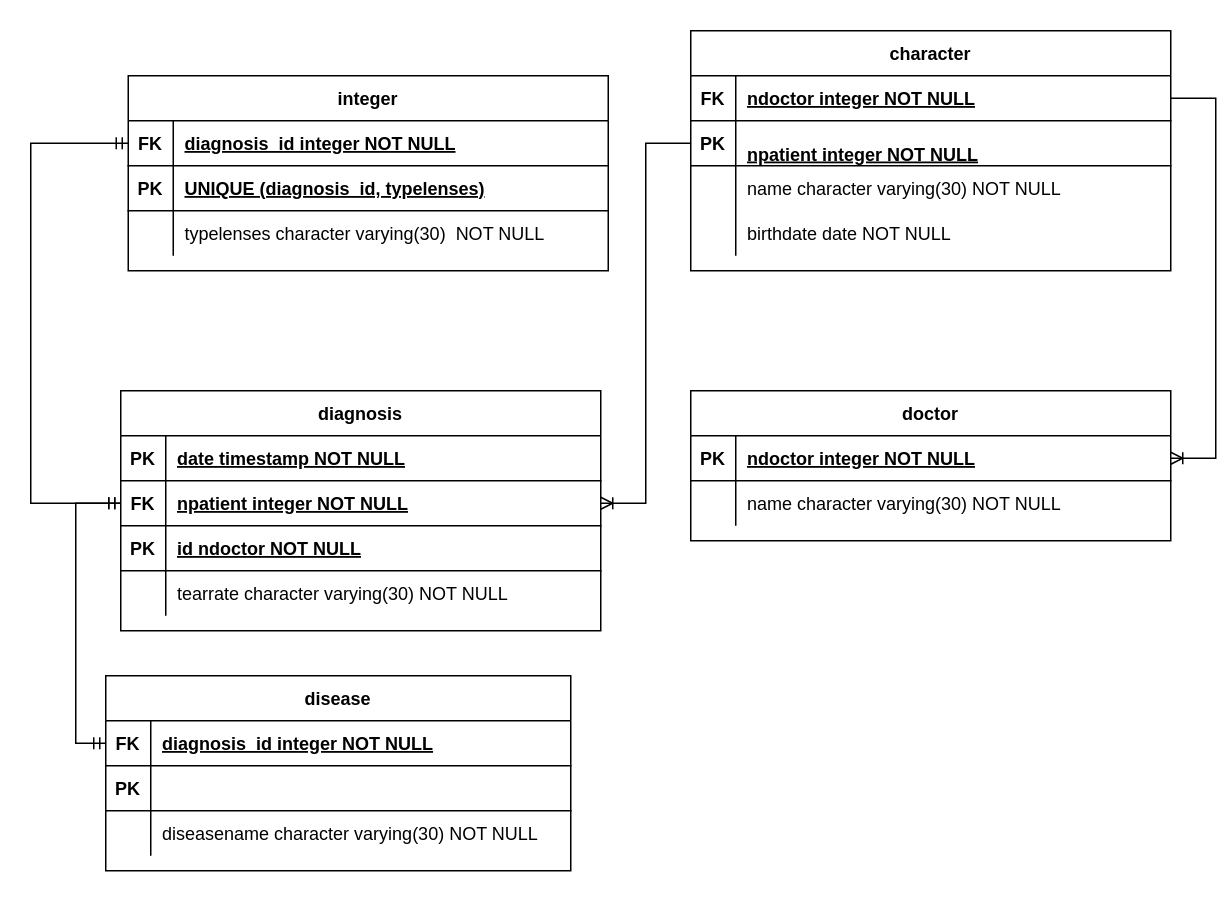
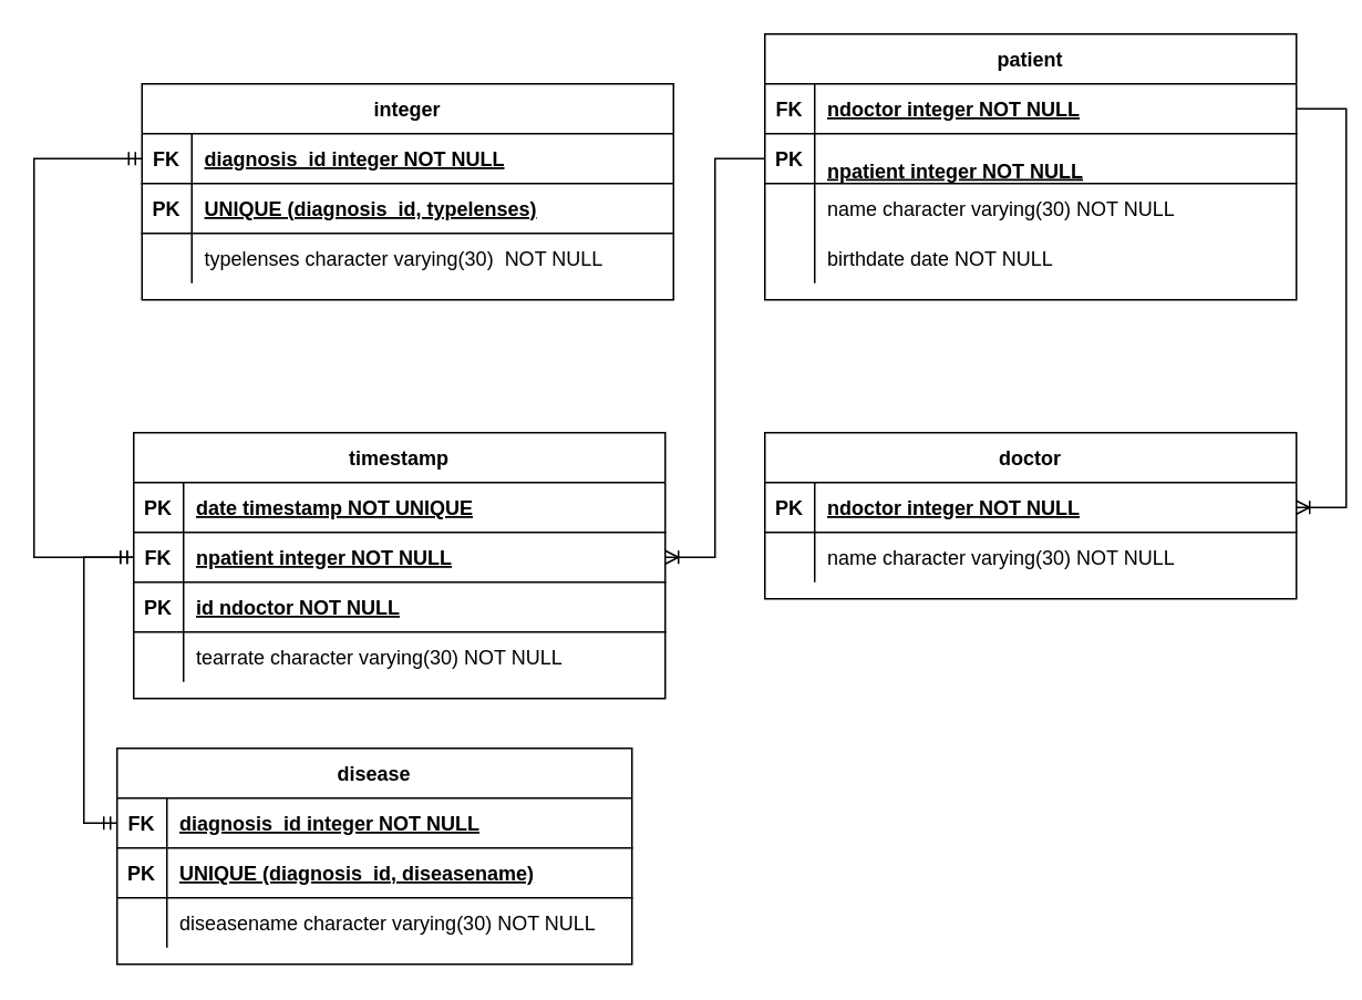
- <mxCell id="42" value="character" style="shape=table;startSize=30;container=1;collapsible=1;childLayout=tableLayout;fixedRows=1;rowLines=0;fontStyle=1;align=center;resizeLast=1;" parent="1" vertex="1"><mxGeometry x="460" y="20" width="320" height="160" as="geometry" /></mxCell>
+ <mxCell id="42" value="patient" style="shape=table;startSize=30;container=1;collapsible=1;childLayout=tableLayout;fixedRows=1;rowLines=0;fontStyle=1;align=center;resizeLast=1;" parent="1" vertex="1"><mxGeometry x="460" y="20" width="320" height="160" as="geometry" /></mxCell>
- <mxCell id="2" value="diagnosis" style="shape=table;startSize=30;container=1;collapsible=1;childLayout=tableLayout;fixedRows=1;rowLines=0;fontStyle=1;align=center;resizeLast=1;" parent="1" vertex="1"><mxGeometry x="80" y="260" width="320" height="160" as="geometry" /></mxCell>
+ <mxCell id="2" value="timestamp" style="shape=table;startSize=30;container=1;collapsible=1;childLayout=tableLayout;fixedRows=1;rowLines=0;fontStyle=1;align=center;resizeLast=1;" parent="1" vertex="1"><mxGeometry x="80" y="260" width="320" height="160" as="geometry" /></mxCell>
- <mxCell id="5" value="date timestamp NOT NULL" style="shape=partialRectangle;overflow=hidden;connectable=0;fillColor=none;top=0;left=0;bottom=0;right=0;align=left;spacingLeft=6;fontStyle=5;" parent="3" vertex="1"><mxGeometry x="30" width="290" height="30" as="geometry"><mxRectangle width="290" height="30" as="alternateBounds" /></mxGeometry></mxCell>
+ <mxCell id="5" value="date timestamp NOT UNIQUE" style="shape=partialRectangle;overflow=hidden;connectable=0;fillColor=none;top=0;left=0;bottom=0;right=0;align=left;spacingLeft=6;fontStyle=5;" parent="3" vertex="1"><mxGeometry x="30" width="290" height="30" as="geometry"><mxRectangle width="290" height="30" as="alternateBounds" /></mxGeometry></mxCell>
+ <mxCell id="21" value="UNIQUE (diagnosis_id, diseasename)" style="shape=partialRectangle;overflow=hidden;connectable=0;fillColor=none;top=0;left=0;bottom=0;right=0;align=left;spacingLeft=6;fontStyle=5;" parent="19" vertex="1"><mxGeometry x="30" width="280" height="30" as="geometry"><mxRectangle width="280" height="30" as="alternateBounds" /></mxGeometry></mxCell>
